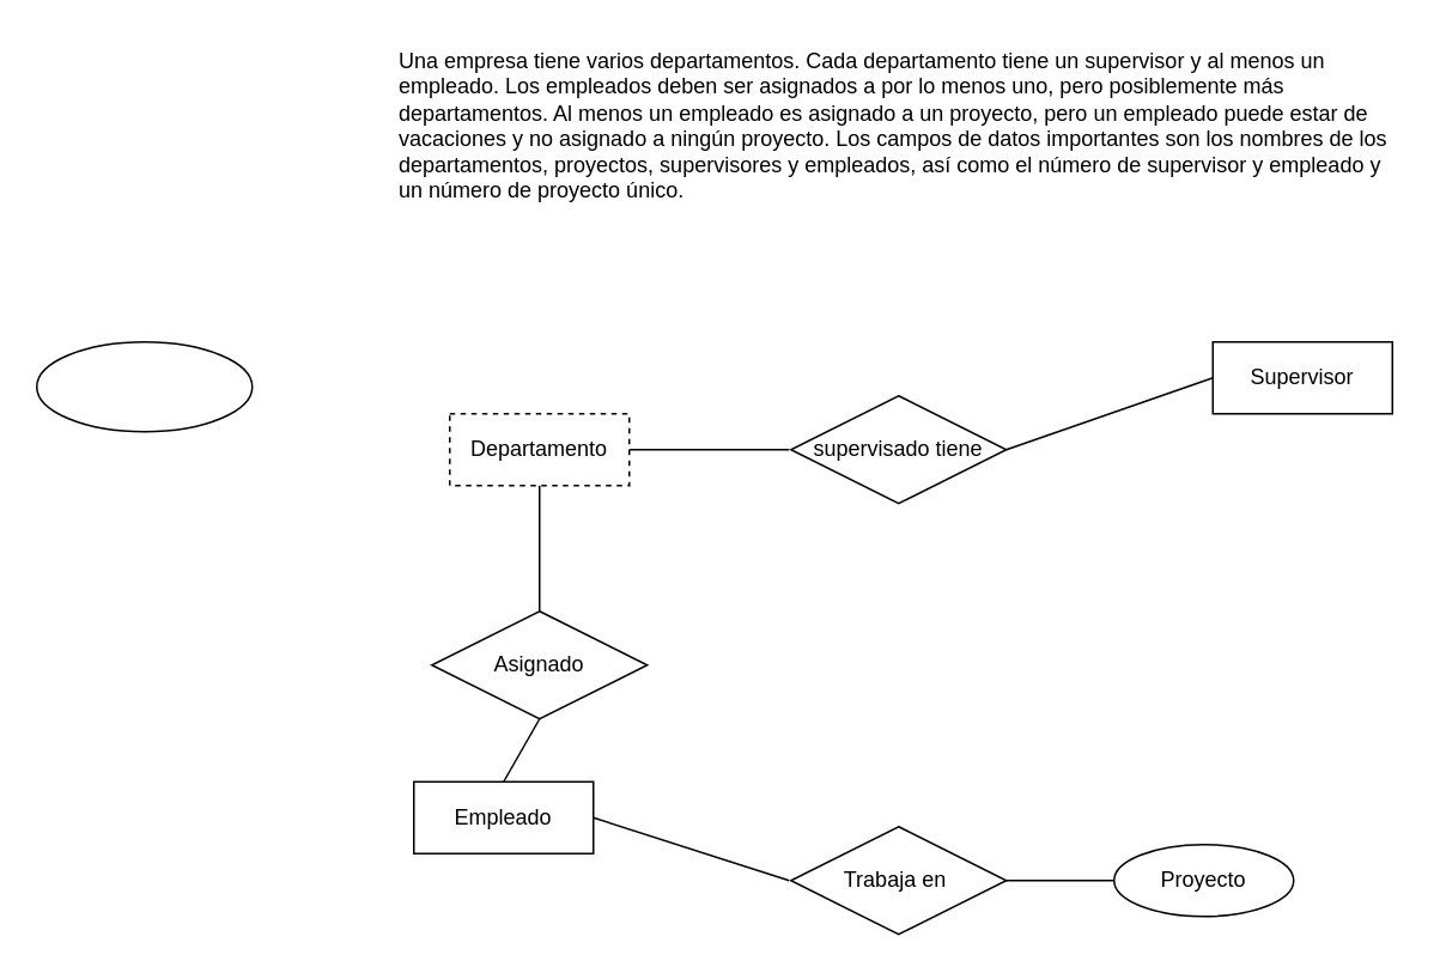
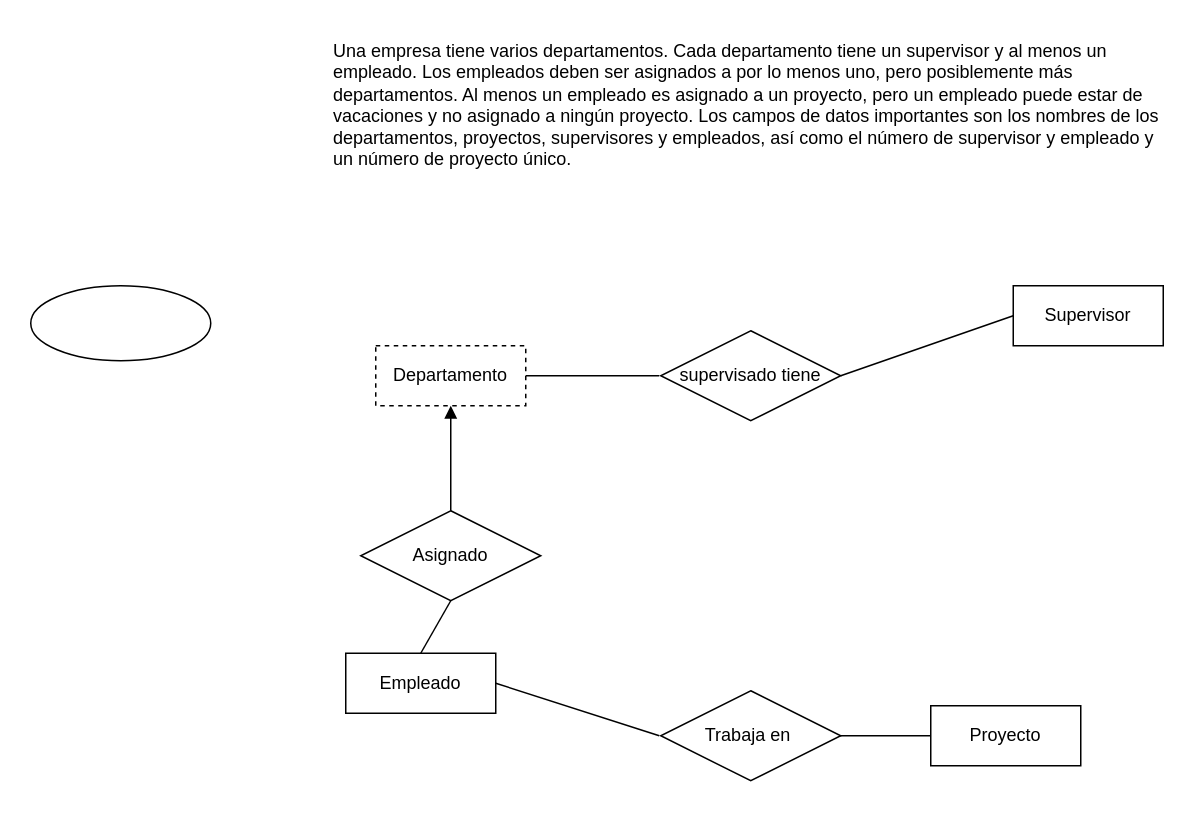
- <mxCell id="9" value="" style="endArrow=none;html=1;rounded=0;entryX=0.5;entryY=1;entryDx=0;entryDy=0;exitX=0.5;exitY=0;exitDx=0;exitDy=0;" edge="1" parent="1" source="5" target="2"><mxGeometry width="50" height="50" relative="1" as="geometry"><mxPoint x="200" y="330" as="sourcePoint" /><mxPoint x="250" y="280" as="targetPoint" /></mxGeometry></mxCell>
+ <mxCell id="9" value="" style="endArrow=block;html=1;rounded=0;entryX=0.5;entryY=1;entryDx=0;entryDy=0;exitX=0.5;exitY=0;exitDx=0;exitDy=0;" edge="1" parent="1" source="5" target="2"><mxGeometry width="50" height="50" relative="1" as="geometry"><mxPoint x="200" y="330" as="sourcePoint" /><mxPoint x="250" y="280" as="targetPoint" /></mxGeometry></mxCell>
- <mxCell id="8" value="Proyecto" style="ellipse;whiteSpace=wrap;html=1;align=center;" vertex="1" parent="1"><mxGeometry x="620" y="470" width="100" height="40" as="geometry" /></mxCell>
+ <mxCell id="8" value="Proyecto" style="whiteSpace=wrap;html=1;align=center;" vertex="1" parent="1"><mxGeometry x="620" y="470" width="100" height="40" as="geometry" /></mxCell>
